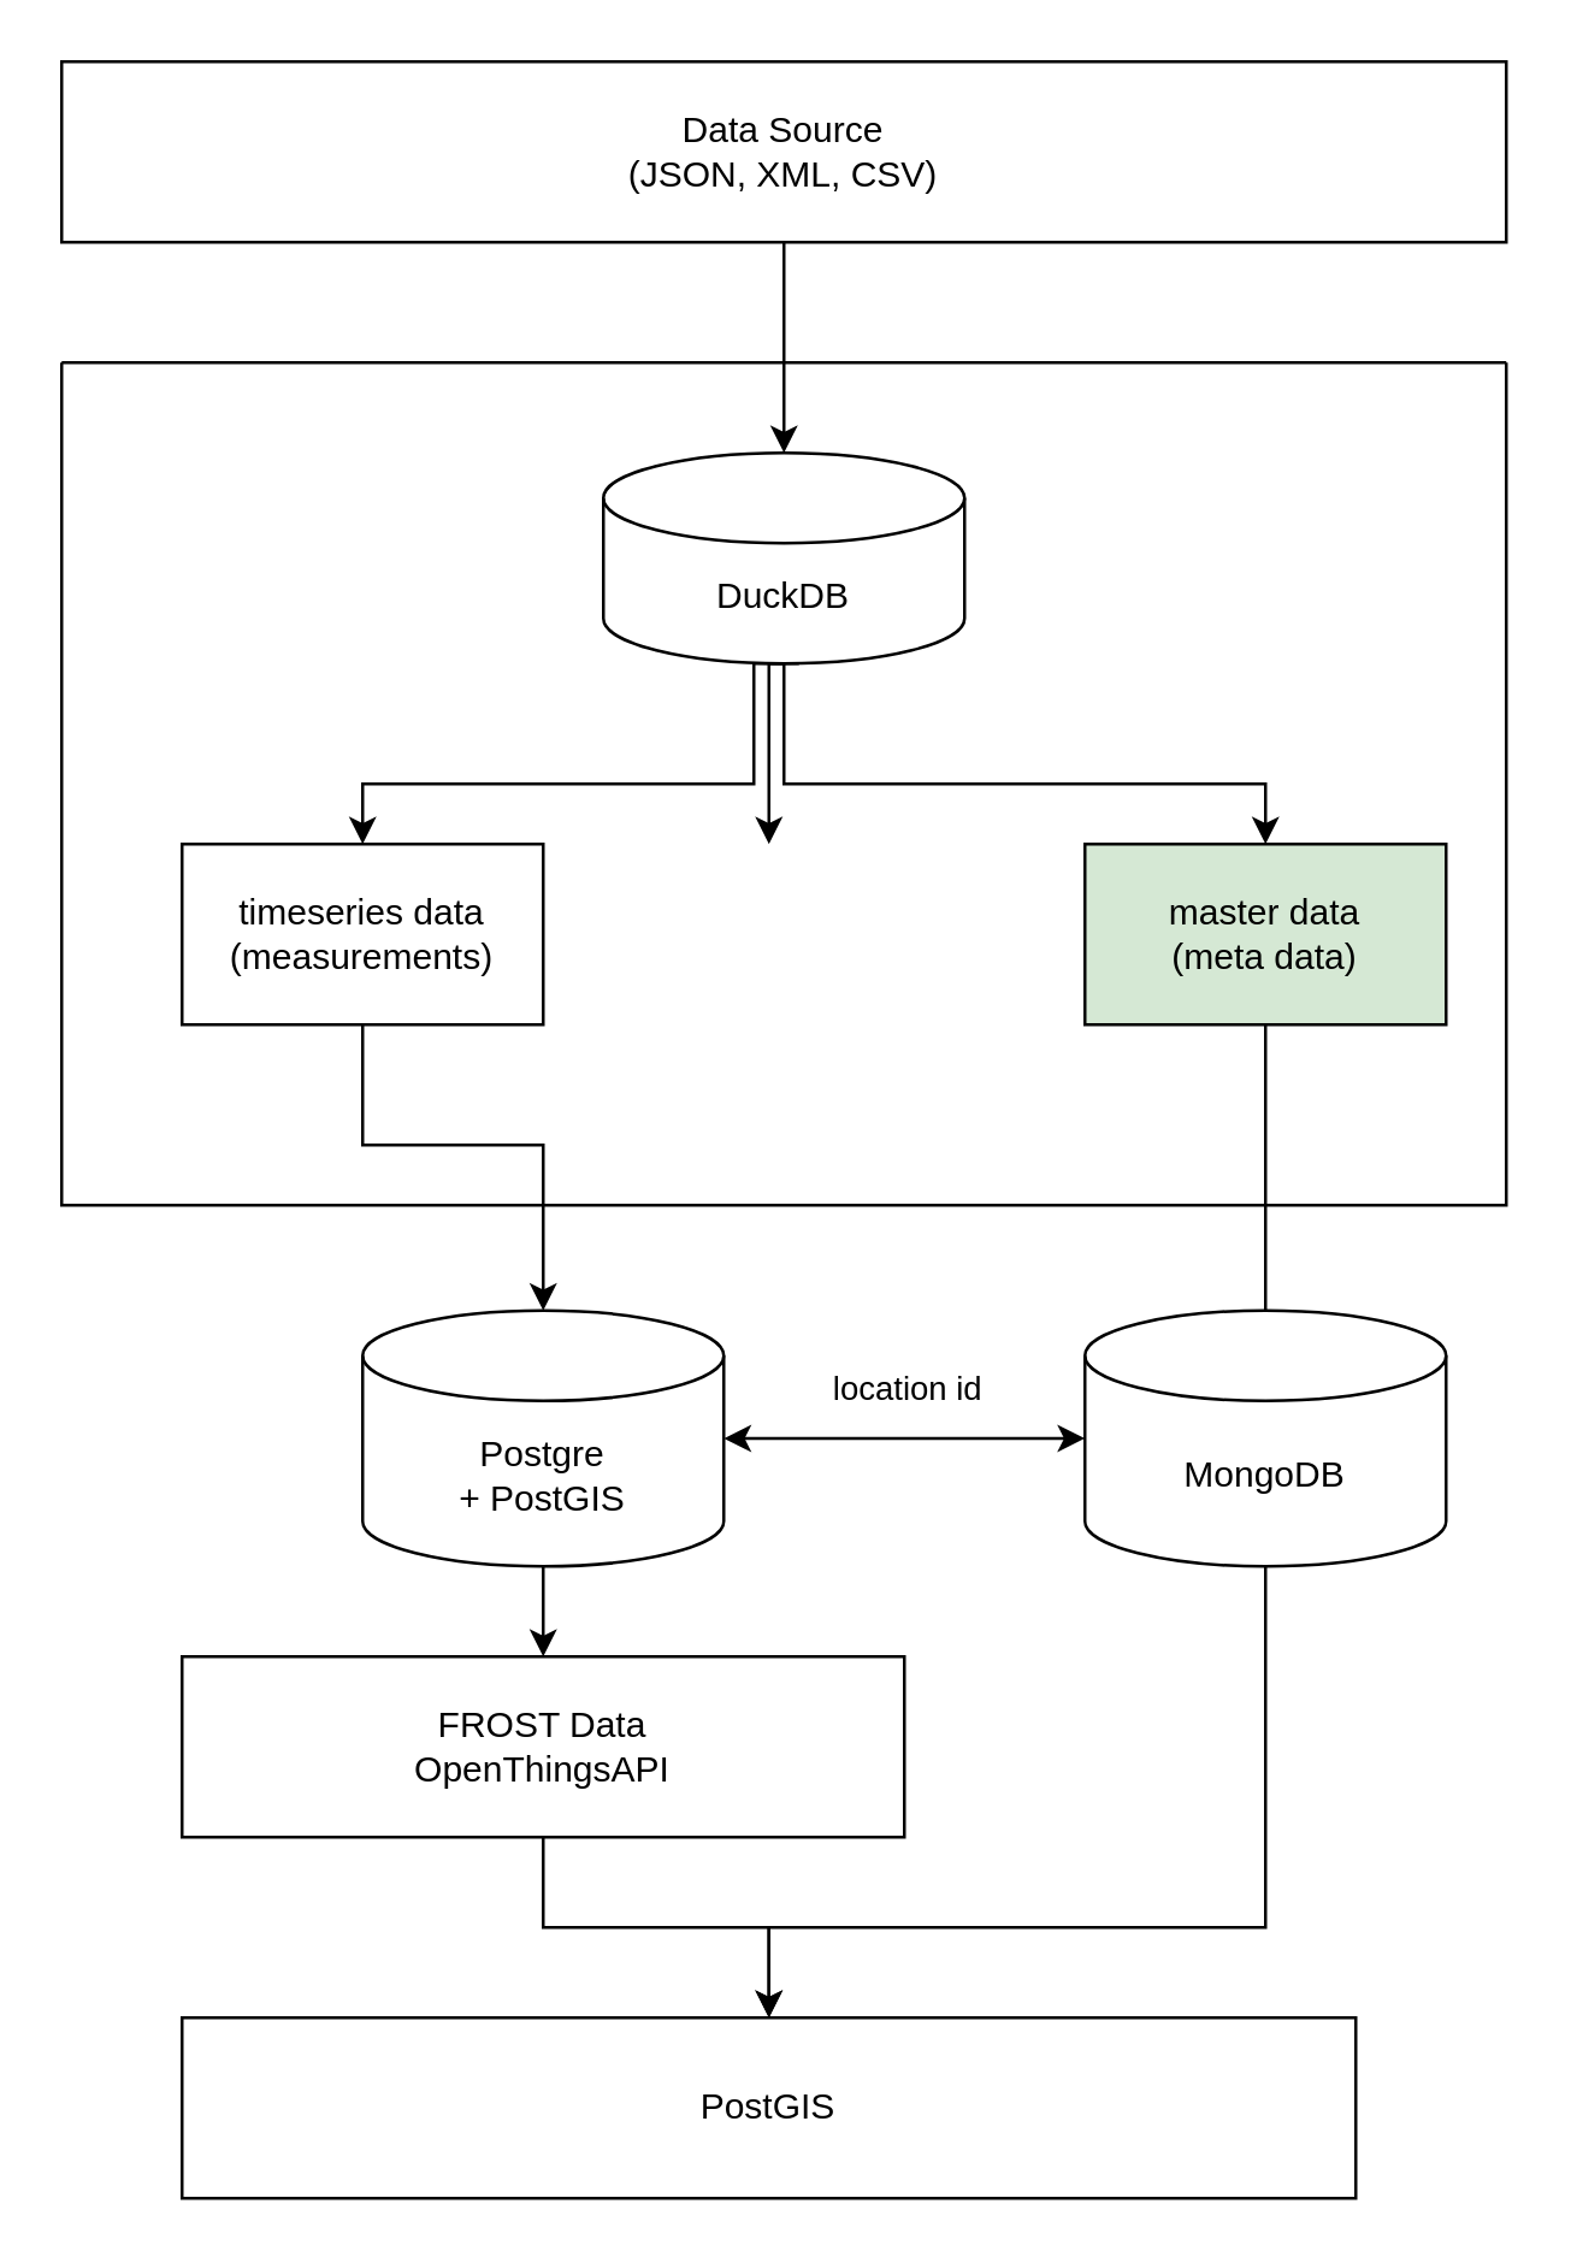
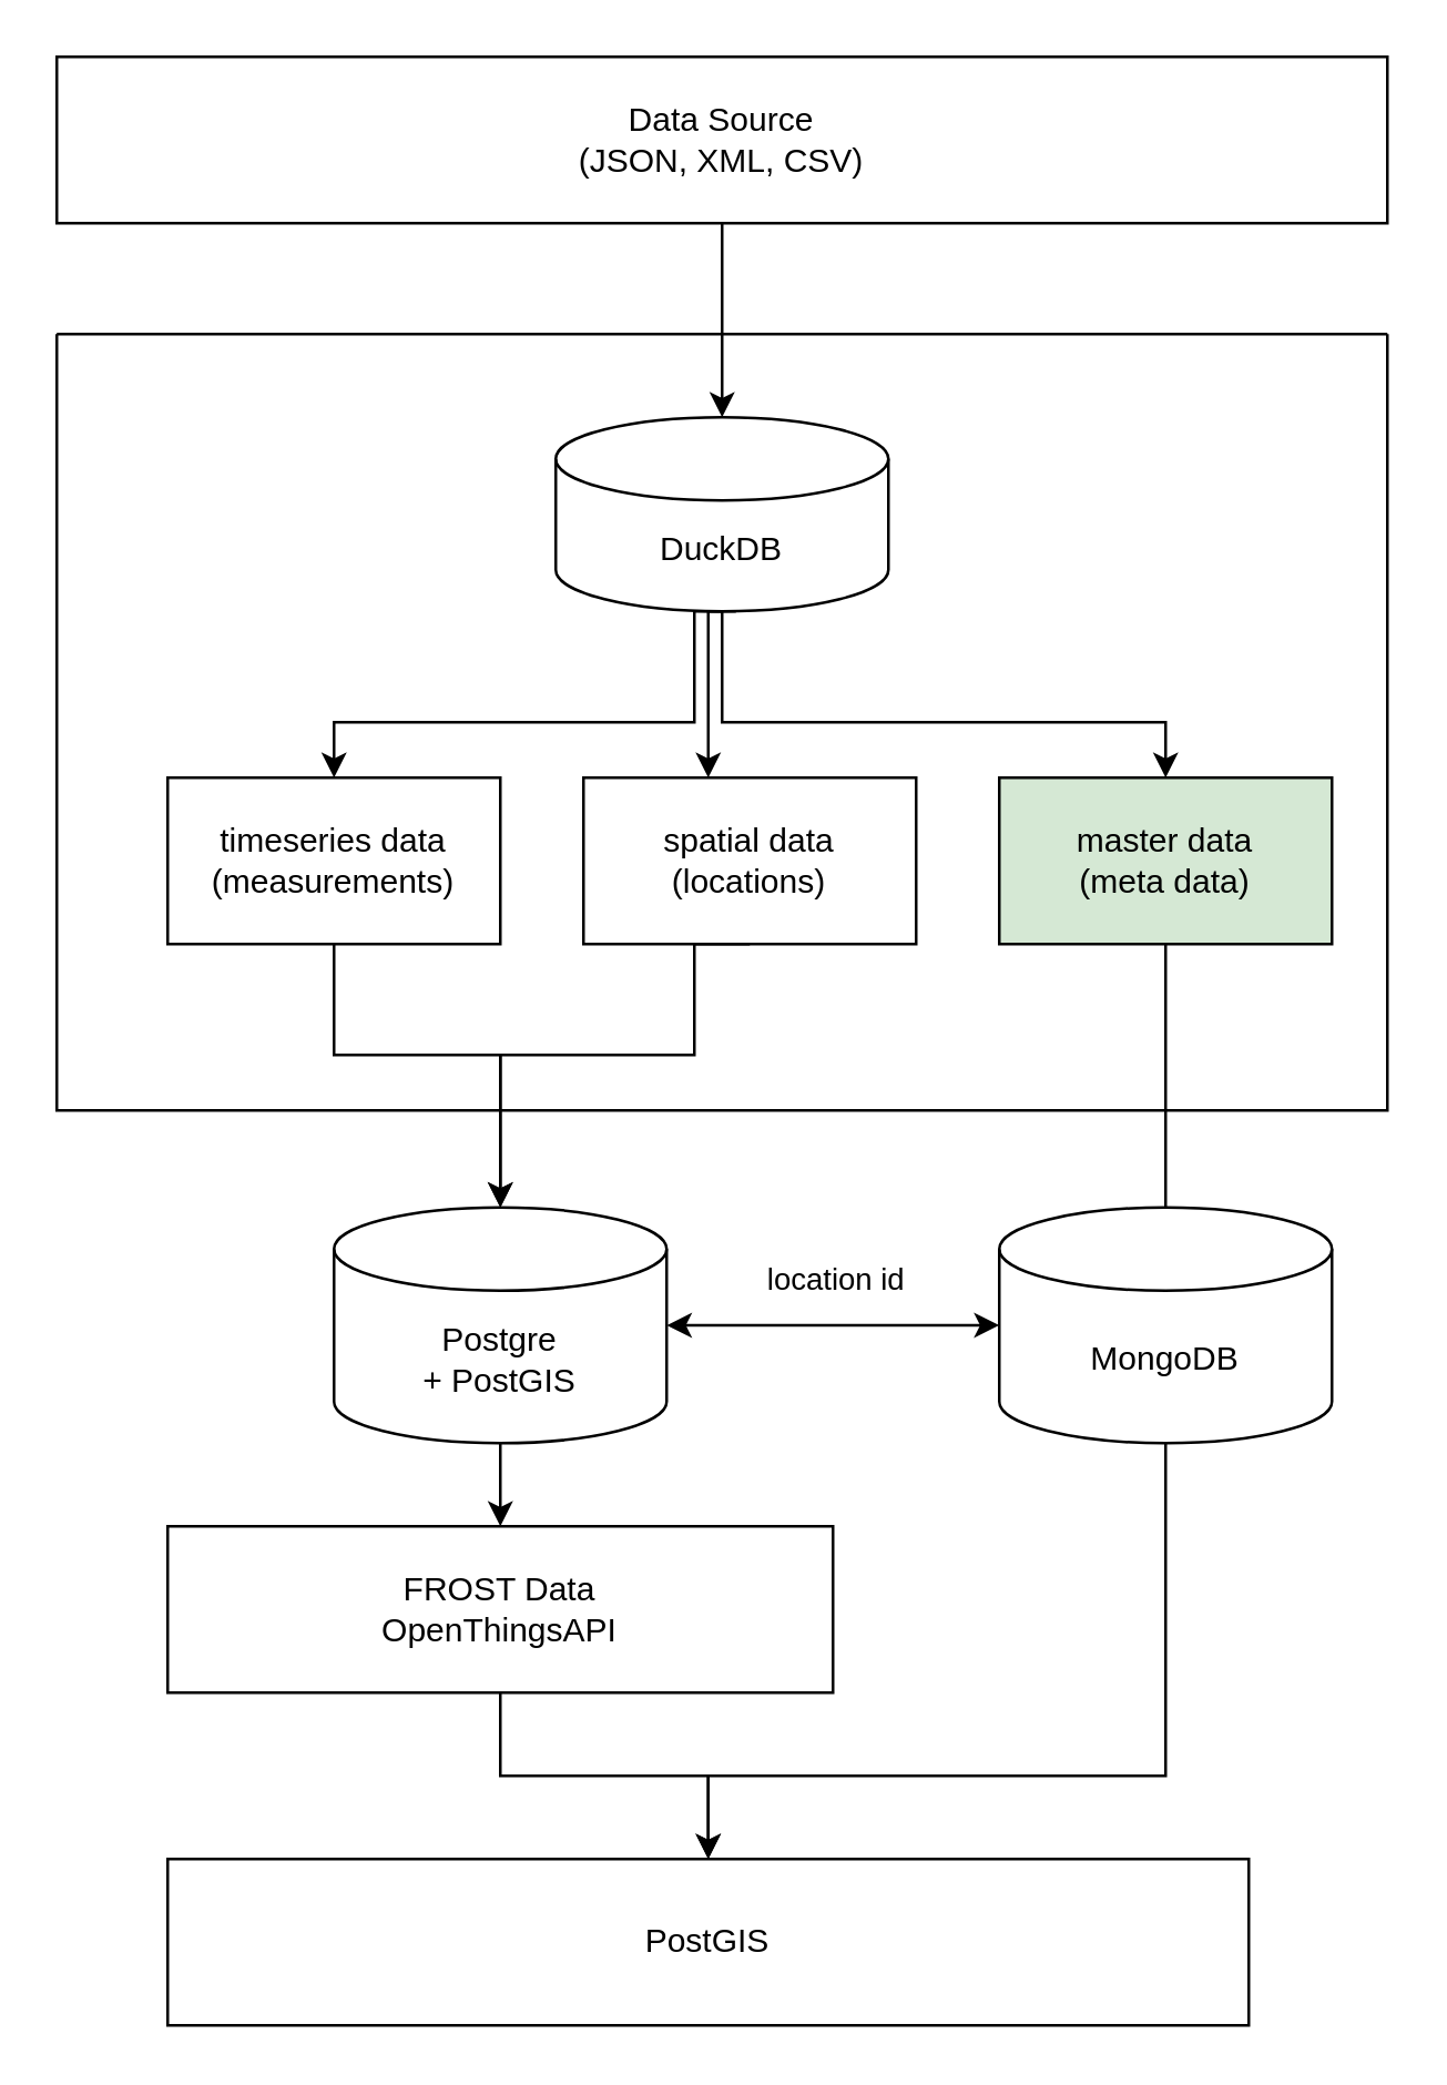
+ <mxCell id="18" value="spatial data&lt;div&gt;(locations)&lt;/div&gt;" style="rounded=0;whiteSpace=wrap;html=1;" vertex="1" parent="14"><mxGeometry x="190" y="160" width="120" height="60" as="geometry" /></mxCell>
+ <mxCell id="22" value="" style="endArrow=classic;html=1;rounded=0;entryX=0.5;entryY=0;entryDx=0;entryDy=0;exitX=0.5;exitY=1;exitDx=0;exitDy=0;entryPerimeter=0;edgeStyle=orthogonalEdgeStyle;" edge="1" parent="14" source="18" target="4"><mxGeometry width="50" height="50" relative="1" as="geometry"><mxPoint x="290" y="560" as="sourcePoint" /><mxPoint x="145" y="340" as="targetPoint" /><Array as="points"><mxPoint x="230" y="260" /><mxPoint x="160" y="260" /></Array></mxGeometry></mxCell>
